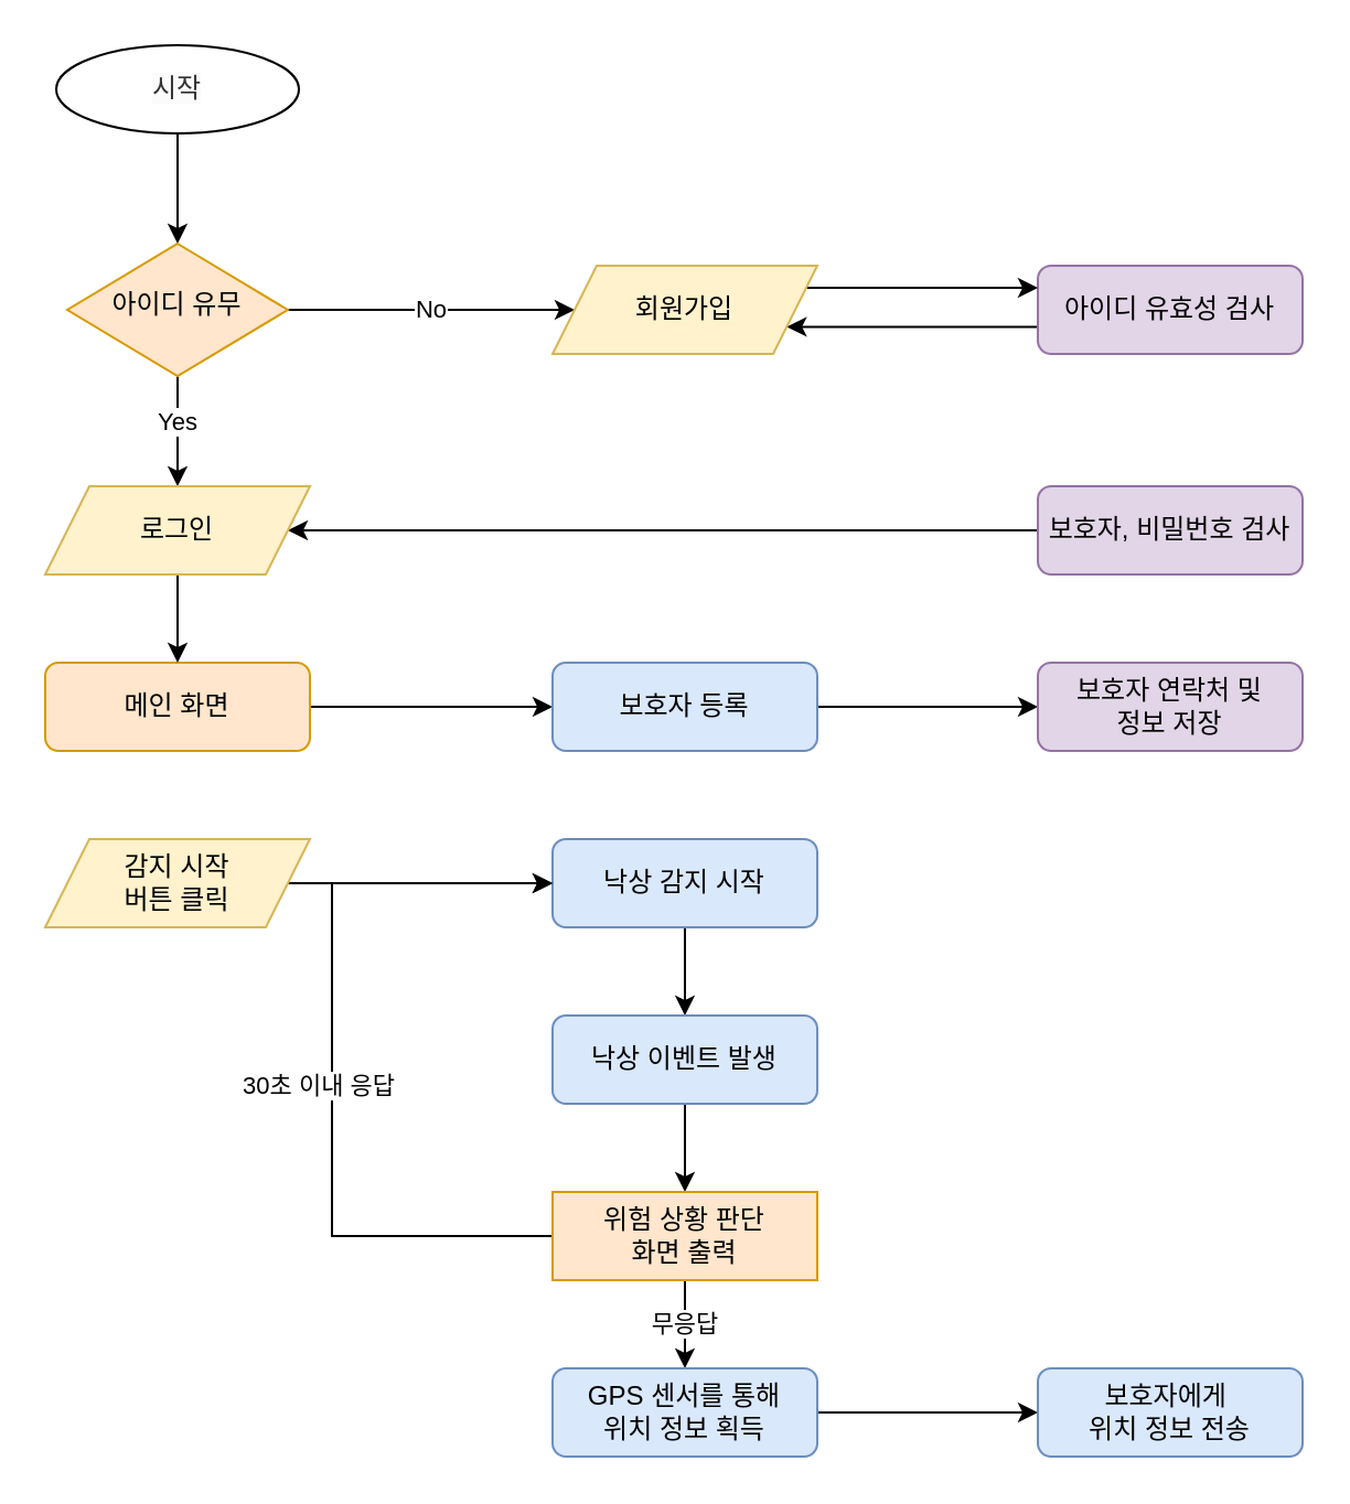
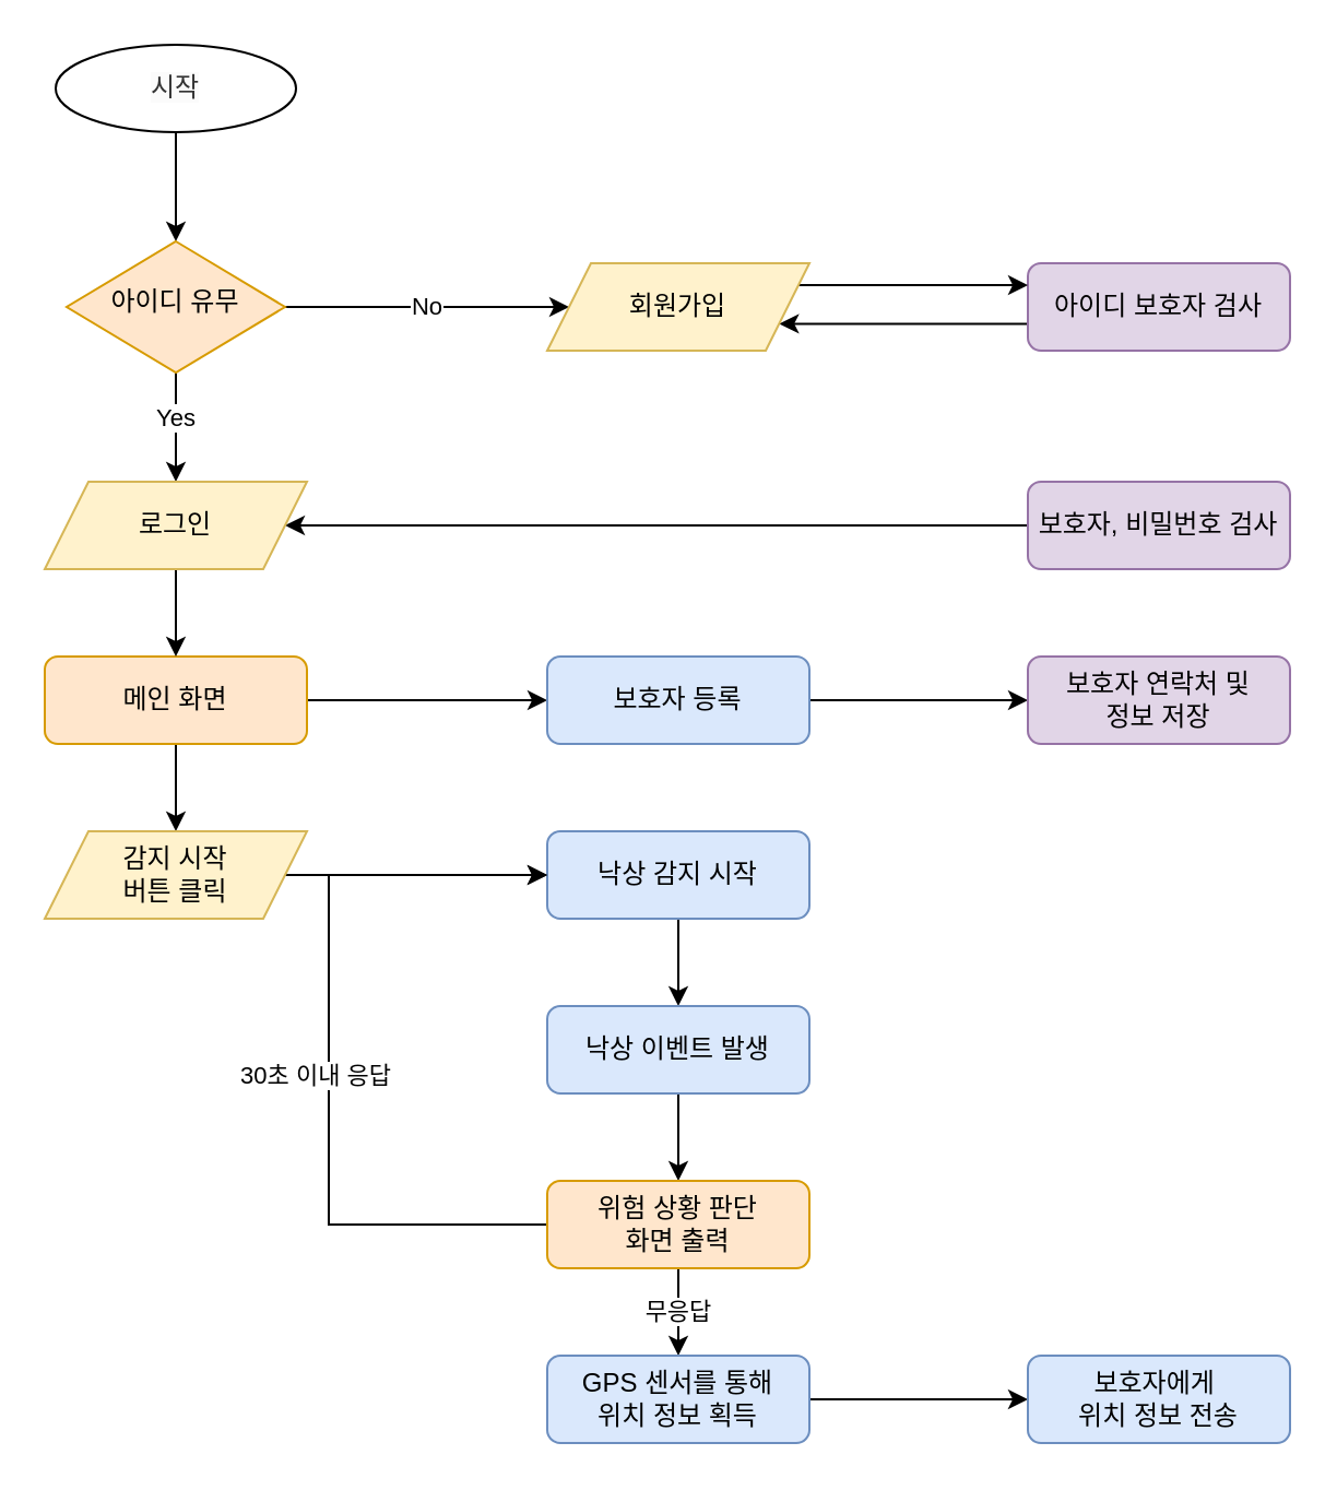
- <mxCell id="17" value="아이디 유효성 검사" style="rounded=1;whiteSpace=wrap;html=1;fontSize=12;glass=0;strokeWidth=1;shadow=0;fillColor=#e1d5e7;strokeColor=#9673a6;" vertex="1" parent="1"><mxGeometry x="470" y="120" width="120" height="40" as="geometry" /></mxCell>
+ <mxCell id="17" value="아이디 보호자 검사" style="rounded=1;whiteSpace=wrap;html=1;fontSize=12;glass=0;strokeWidth=1;shadow=0;fillColor=#e1d5e7;strokeColor=#9673a6;" vertex="1" parent="1"><mxGeometry x="470" y="120" width="120" height="40" as="geometry" /></mxCell>
+ <mxCell id="8" value="" style="edgeStyle=orthogonalEdgeStyle;rounded=0;orthogonalLoop=1;jettySize=auto;html=1;" edge="1" parent="1" source="9" target="33"><mxGeometry relative="1" as="geometry" /></mxCell>
- <mxCell id="29" value="&lt;div&gt;위험 상황 판단&lt;/div&gt;&lt;div&gt;화면&amp;nbsp;&lt;span style=&quot;background-color: initial;&quot;&gt;출력&lt;/span&gt;&lt;/div&gt;" style="whiteSpace=wrap;html=1;fontSize=12;glass=0;strokeWidth=1;shadow=0;fillColor=#ffe6cc;strokeColor=#d79b00;rounded=0;" vertex="1" parent="1"><mxGeometry x="250" y="540" width="120" height="40" as="geometry" /></mxCell>
+ <mxCell id="29" value="&lt;div&gt;위험 상황 판단&lt;/div&gt;&lt;div&gt;화면&amp;nbsp;&lt;span style=&quot;background-color: initial;&quot;&gt;출력&lt;/span&gt;&lt;/div&gt;" style="rounded=1;whiteSpace=wrap;html=1;fontSize=12;glass=0;strokeWidth=1;shadow=0;fillColor=#ffe6cc;strokeColor=#d79b00;" vertex="1" parent="1"><mxGeometry x="250" y="540" width="120" height="40" as="geometry" /></mxCell>
